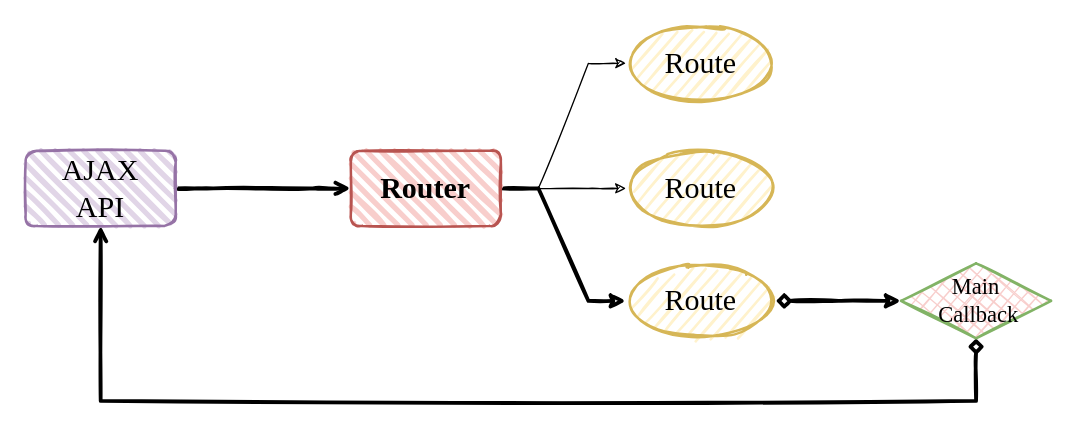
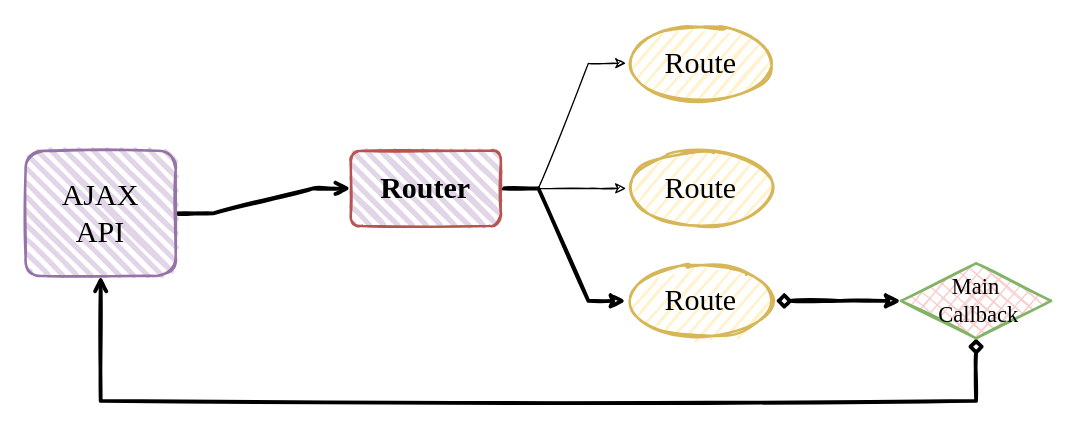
- <mxCell id="7" value="AJAX&lt;br&gt;API" style="rounded=1;whiteSpace=wrap;html=1;strokeWidth=2;fillWeight=4;hachureGap=8;hachureAngle=45;fillColor=#e1d5e7;sketch=1;fontFamily=Comic Sans MS;fontSize=24;strokeColor=#9673a6;" vertex="1" parent="1"><mxGeometry x="20" y="120" width="120" height="60" as="geometry" /></mxCell>
+ <mxCell id="7" value="AJAX&lt;br&gt;API" style="rounded=1;whiteSpace=wrap;html=1;strokeWidth=2;fillWeight=4;hachureGap=8;hachureAngle=45;fillColor=#e1d5e7;sketch=1;fontFamily=Comic Sans MS;fontSize=24;strokeColor=#9673a6;" vertex="1" parent="1"><mxGeometry x="20" y="120" width="120" height="100" as="geometry" /></mxCell>
- <mxCell id="5" value="Router" style="rounded=1;whiteSpace=wrap;html=1;strokeWidth=2;fillWeight=4;hachureGap=8;hachureAngle=45;fillColor=#f8cecc;sketch=1;strokeColor=#b85450;fontStyle=1;fontFamily=Comic Sans MS;fontSize=24;" vertex="1" parent="1"><mxGeometry x="280" y="120" width="120" height="60" as="geometry" /></mxCell>
+ <mxCell id="5" value="Router" style="rounded=1;whiteSpace=wrap;html=1;strokeWidth=2;fillWeight=4;hachureGap=8;hachureAngle=45;fillColor=#e1d5e7;sketch=1;strokeColor=#b85450;fontStyle=1;fontFamily=Comic Sans MS;fontSize=24;" vertex="1" parent="1"><mxGeometry x="280" y="120" width="120" height="60" as="geometry" /></mxCell>
